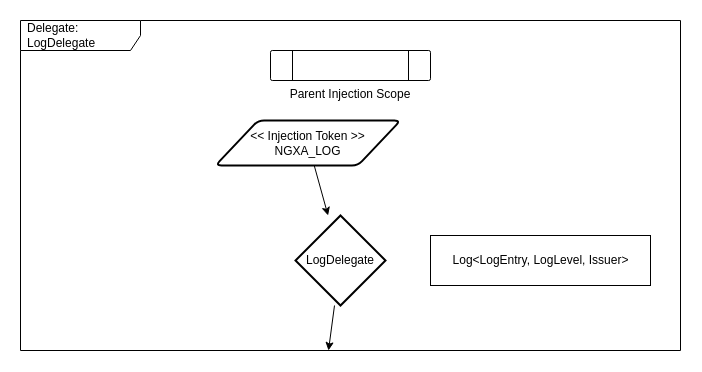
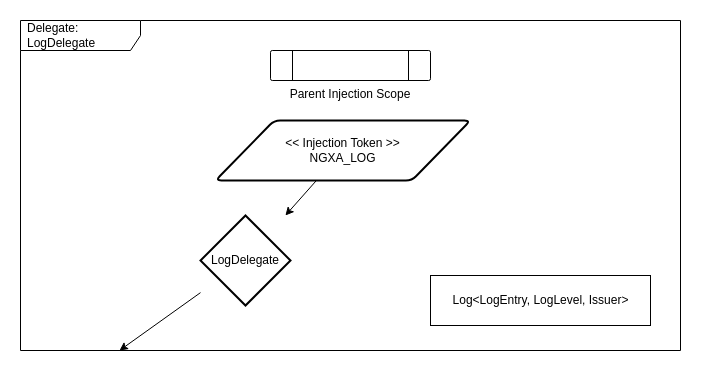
- <mxCell id="7" value="&amp;lt;&amp;lt; Injection Token &amp;gt;&amp;gt;&lt;br&gt;NGXA_LOG" style="shape=parallelogram;html=1;strokeWidth=2;perimeter=parallelogramPerimeter;whiteSpace=wrap;rounded=1;arcSize=12;size=0.23;" parent="1" vertex="1"><mxGeometry x="215" y="120" width="185" height="45" as="geometry" /></mxCell>
+ <mxCell id="7" value="&amp;lt;&amp;lt; Injection Token &amp;gt;&amp;gt;&lt;br&gt;NGXA_LOG" style="shape=parallelogram;html=1;strokeWidth=2;perimeter=parallelogramPerimeter;whiteSpace=wrap;rounded=1;arcSize=12;size=0.23;" parent="1" vertex="1"><mxGeometry x="215" y="120" width="255" height="60" as="geometry" /></mxCell>
- <mxCell id="5" value="LogDelegate" style="strokeWidth=2;html=1;shape=mxgraph.flowchart.decision;whiteSpace=wrap;" parent="1" vertex="1"><mxGeometry x="295" y="215" width="90" height="90" as="geometry" /></mxCell>
+ <mxCell id="5" value="LogDelegate" style="strokeWidth=2;html=1;shape=mxgraph.flowchart.decision;whiteSpace=wrap;" parent="1" vertex="1"><mxGeometry x="200" y="215" width="90" height="90" as="geometry" /></mxCell>
- <mxCell id="3" value="Log&amp;lt;LogEntry, LogLevel, Issuer&amp;gt;" style="html=1;" parent="1" vertex="1"><mxGeometry x="430" y="235" width="220" height="50" as="geometry" /></mxCell>
+ <mxCell id="3" value="Log&amp;lt;LogEntry, LogLevel, Issuer&amp;gt;" style="html=1;" parent="1" vertex="1"><mxGeometry x="430" y="275" width="220" height="50" as="geometry" /></mxCell>
